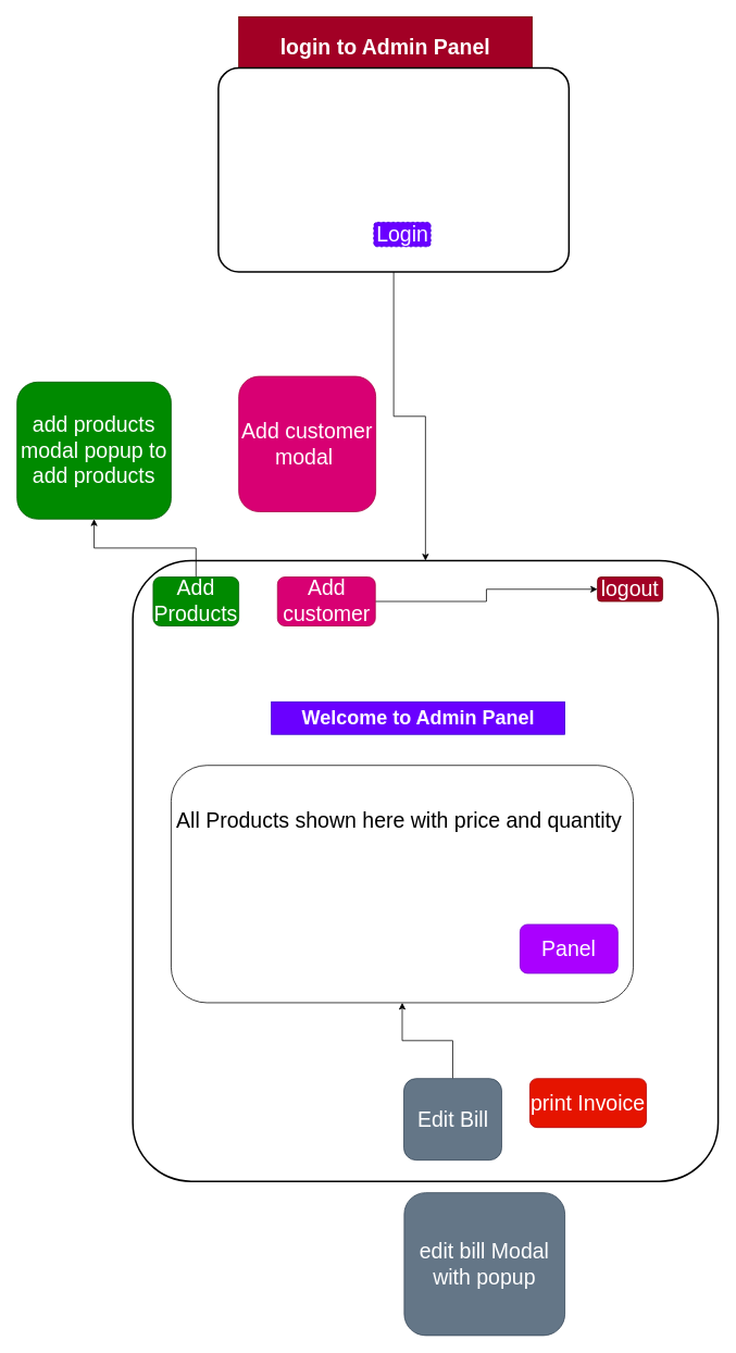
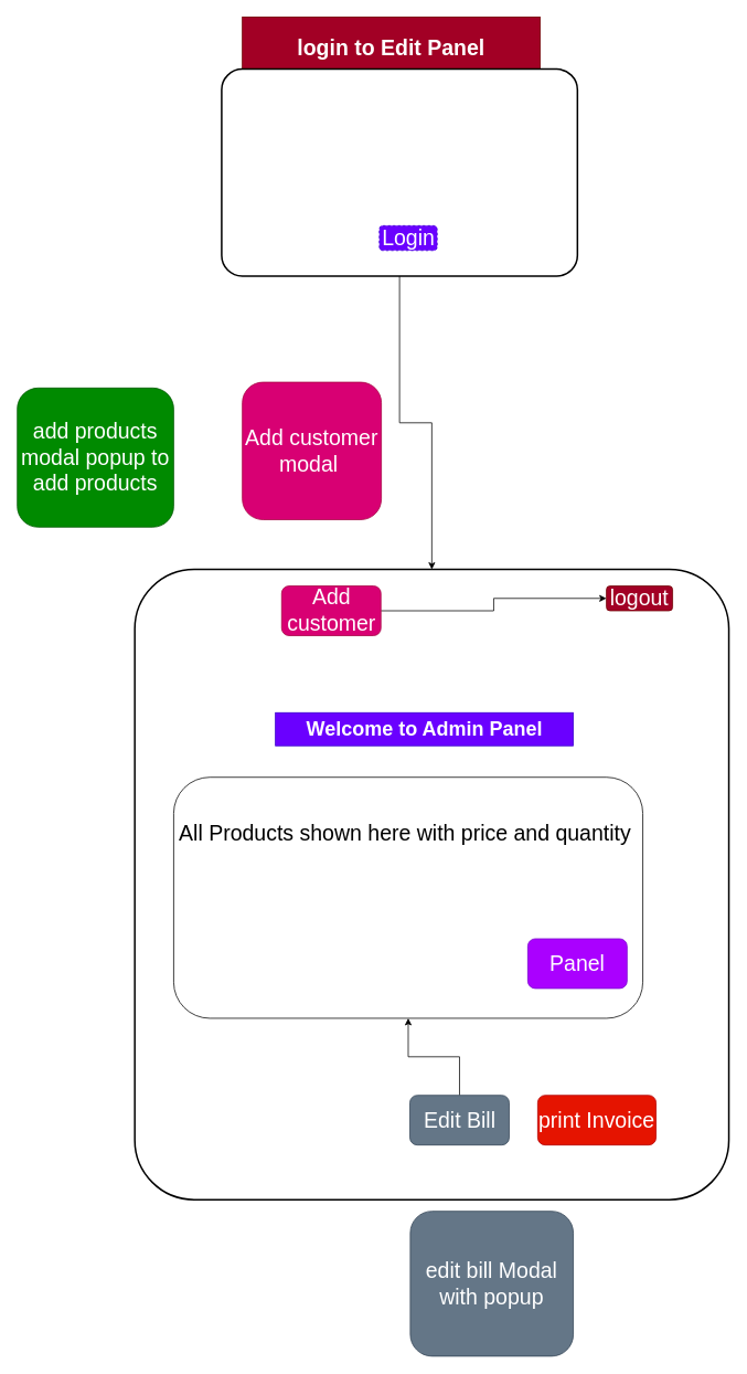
- <mxCell id="2" value="login to Admin Panel" style="text;align=center;verticalAlign=middle;spacingLeft=4;spacingRight=4;strokeColor=#6F0000;fillColor=#a20025;rotatable=0;points=[[0,0.5],[1,0.5]];portConstraint=eastwest;fontSize=26;fontStyle=1;fontColor=#ffffff;" vertex="1" parent="1"><mxGeometry x="292" y="20" width="360" height="70" as="geometry" /></mxCell>
+ <mxCell id="2" value="login to Edit Panel" style="text;align=center;verticalAlign=middle;spacingLeft=4;spacingRight=4;strokeColor=#6F0000;fillColor=#a20025;rotatable=0;points=[[0,0.5],[1,0.5]];portConstraint=eastwest;fontSize=26;fontStyle=1;fontColor=#ffffff;" vertex="1" parent="1"><mxGeometry x="292" y="20" width="360" height="70" as="geometry" /></mxCell>
- <mxCell id="9" value="" style="edgeStyle=orthogonalEdgeStyle;rounded=0;orthogonalLoop=1;jettySize=auto;html=1;fontSize=26;" edge="1" parent="1" source="10" target="11"><mxGeometry relative="1" as="geometry" /></mxCell>
- <mxCell id="10" value="Add Products" style="rounded=1;whiteSpace=wrap;html=1;fontSize=26;fillColor=#008a00;strokeColor=#005700;fontColor=#ffffff;" vertex="1" parent="1"><mxGeometry x="187" y="707" width="105" height="60" as="geometry" /></mxCell>
- <mxCell id="19" value="Edit Bill" style="rounded=1;whiteSpace=wrap;html=1;fontSize=26;fillColor=#647687;strokeColor=#314354;fontColor=#ffffff;" vertex="1" parent="1"><mxGeometry x="494.5" y="1322" width="120" height="100" as="geometry" /></mxCell>
+ <mxCell id="19" value="Edit Bill" style="rounded=1;whiteSpace=wrap;html=1;fontSize=26;fillColor=#647687;strokeColor=#314354;fontColor=#ffffff;" vertex="1" parent="1"><mxGeometry x="494.5" y="1322" width="120" height="60" as="geometry" /></mxCell>
